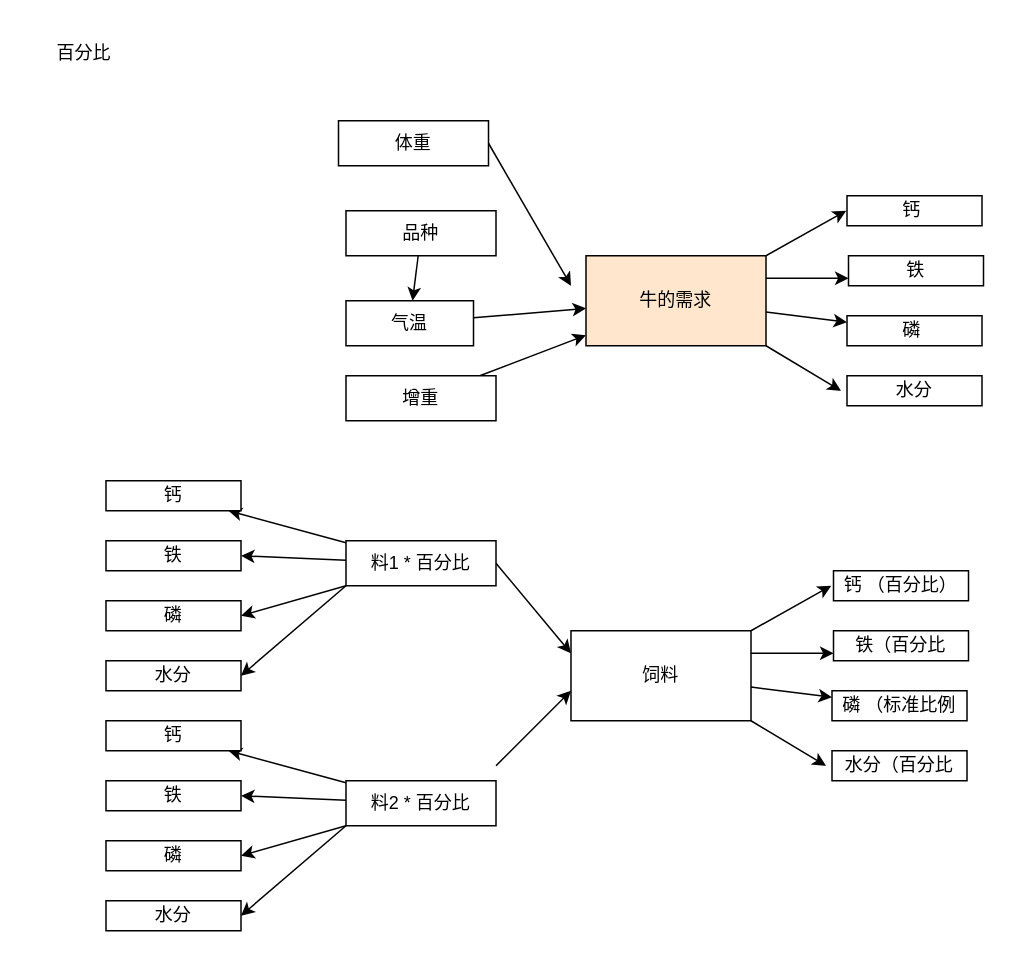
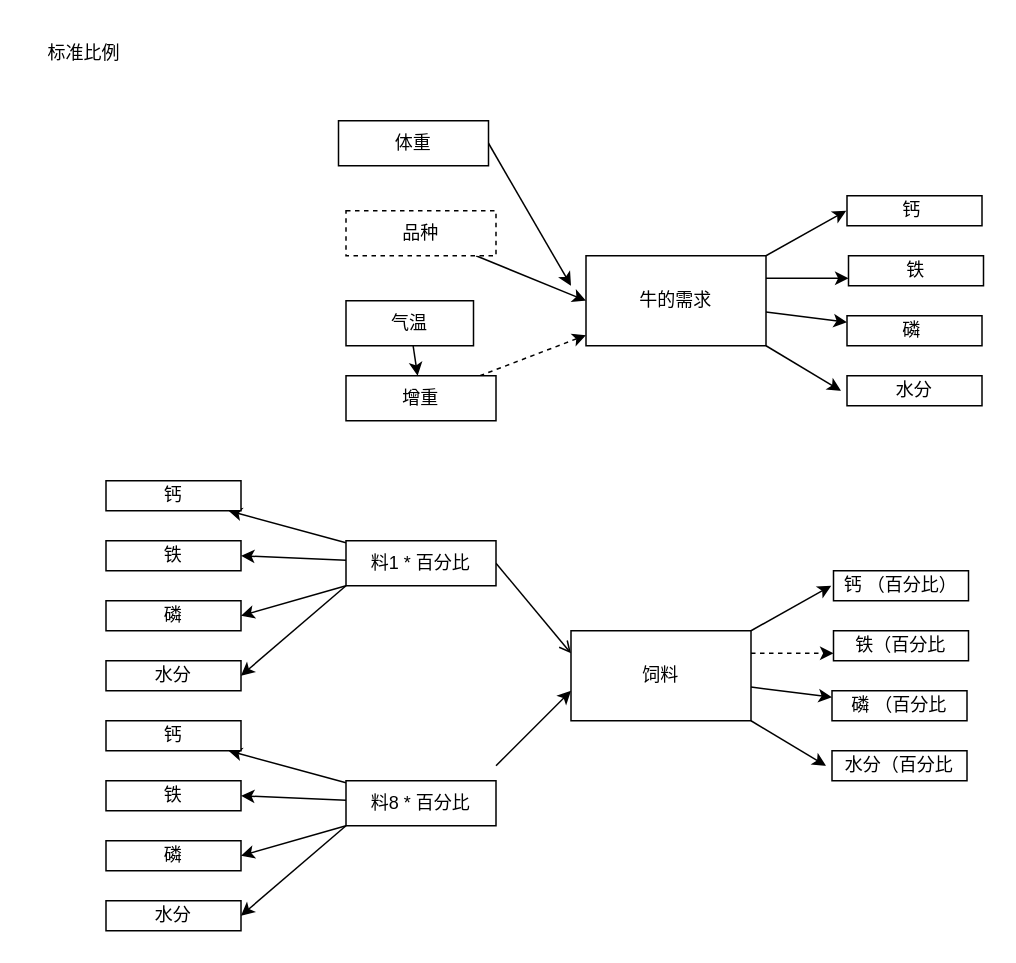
- <mxCell id="48" value="百分比" style="text;html=1;align=center;verticalAlign=middle;resizable=0;points=[];autosize=1;strokeColor=none;fillColor=none;" parent="1" vertex="1"><mxGeometry x="20" y="20" width="70" height="30" as="geometry" /></mxCell>
+ <mxCell id="48" value="标准比例" style="text;html=1;align=center;verticalAlign=middle;resizable=0;points=[];autosize=1;strokeColor=none;fillColor=none;" parent="1" vertex="1"><mxGeometry x="20" y="20" width="70" height="30" as="geometry" /></mxCell>
- <mxCell id="10" value="品种" style="rounded=0;whiteSpace=wrap;html=1;" parent="1" vertex="1"><mxGeometry x="230" y="140" width="100" height="30" as="geometry" /></mxCell>
+ <mxCell id="10" value="品种" style="rounded=0;whiteSpace=wrap;html=1;dashed=1;" parent="1" vertex="1"><mxGeometry x="230" y="140" width="100" height="30" as="geometry" /></mxCell>
- <mxCell id="9" value="" style="edgeStyle=none;html=1;" parent="1" source="10" target="12" edge="1"><mxGeometry relative="1" as="geometry"><mxPoint x="410" y="140" as="targetPoint" /></mxGeometry></mxCell>
+ <mxCell id="9" value="" style="edgeStyle=none;html=1;entryX=0;entryY=0.5;entryDx=0;entryDy=0;" parent="1" source="10" target="14" edge="1"><mxGeometry relative="1" as="geometry"><mxPoint x="410" y="140" as="targetPoint" /></mxGeometry></mxCell>
- <mxCell id="14" value="牛的需求&lt;br&gt;" style="rounded=0;whiteSpace=wrap;html=1;fillColor=#ffe6cc;" parent="1" vertex="1"><mxGeometry x="390" y="170" width="120" height="60" as="geometry" /></mxCell>
+ <mxCell id="14" value="牛的需求&lt;br&gt;" style="rounded=0;whiteSpace=wrap;html=1;" parent="1" vertex="1"><mxGeometry x="390" y="170" width="120" height="60" as="geometry" /></mxCell>
- <mxCell id="11" value="" style="edgeStyle=none;html=1;" parent="1" source="12" target="14" edge="1"><mxGeometry relative="1" as="geometry" /></mxCell>
+ <mxCell id="11" value="" style="edgeStyle=none;html=1;" parent="1" source="12" target="20" edge="1"><mxGeometry relative="1" as="geometry" /></mxCell>
- <mxCell id="19" value="" style="edgeStyle=none;html=1;" parent="1" source="20" target="14" edge="1"><mxGeometry relative="1" as="geometry" /></mxCell>
+ <mxCell id="19" value="" style="edgeStyle=none;html=1;dashed=1;" parent="1" source="20" target="14" edge="1"><mxGeometry relative="1" as="geometry" /></mxCell>
- <mxCell id="3" value="" style="edgeStyle=none;html=1;entryX=0;entryY=0.25;entryDx=0;entryDy=0;exitX=1;exitY=0.5;exitDx=0;exitDy=0;" parent="1" source="4" target="37" edge="1"><mxGeometry relative="1" as="geometry"><mxPoint x="400" y="375" as="targetPoint" /></mxGeometry></mxCell>
+ <mxCell id="3" value="" style="edgeStyle=none;html=1;entryX=0;entryY=0.25;entryDx=0;entryDy=0;exitX=1;exitY=0.5;exitDx=0;exitDy=0;endArrow=open;" parent="1" source="4" target="37" edge="1"><mxGeometry relative="1" as="geometry"><mxPoint x="400" y="375" as="targetPoint" /></mxGeometry></mxCell>
- <mxCell id="42" value="" style="endArrow=classic;html=1;entryX=0;entryY=0.75;entryDx=0;entryDy=0;exitX=1;exitY=0.25;exitDx=0;exitDy=0;" parent="1" source="37" target="38" edge="1"><mxGeometry width="50" height="50" relative="1" as="geometry"><mxPoint x="510" y="440" as="sourcePoint" /><mxPoint x="563.5" y="400" as="targetPoint" /></mxGeometry></mxCell>
+ <mxCell id="42" value="" style="endArrow=classic;html=1;entryX=0;entryY=0.75;entryDx=0;entryDy=0;exitX=1;exitY=0.25;exitDx=0;exitDy=0;dashed=1;" parent="1" source="37" target="38" edge="1"><mxGeometry width="50" height="50" relative="1" as="geometry"><mxPoint x="510" y="440" as="sourcePoint" /><mxPoint x="563.5" y="400" as="targetPoint" /></mxGeometry></mxCell>
- <mxCell id="39" value="磷 （标准比例" style="whiteSpace=wrap;html=1;rounded=0;" parent="1" vertex="1"><mxGeometry x="554" y="460" width="90" height="20" as="geometry" /></mxCell>
+ <mxCell id="39" value="磷 （百分比" style="whiteSpace=wrap;html=1;rounded=0;" parent="1" vertex="1"><mxGeometry x="554" y="460" width="90" height="20" as="geometry" /></mxCell>
- <mxCell id="28" value="料2 * 百分比" style="rounded=0;whiteSpace=wrap;html=1;" parent="1" vertex="1"><mxGeometry x="230" y="520" width="100" height="30" as="geometry" /></mxCell>
+ <mxCell id="28" value="料8 * 百分比" style="rounded=0;whiteSpace=wrap;html=1;" parent="1" vertex="1"><mxGeometry x="230" y="520" width="100" height="30" as="geometry" /></mxCell>
